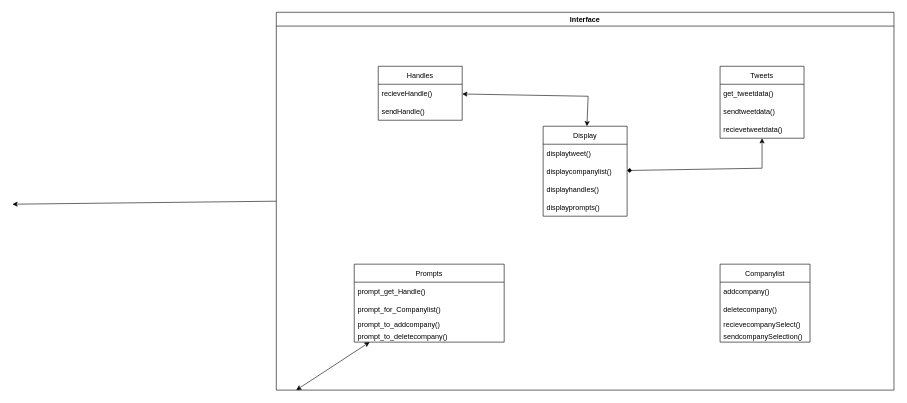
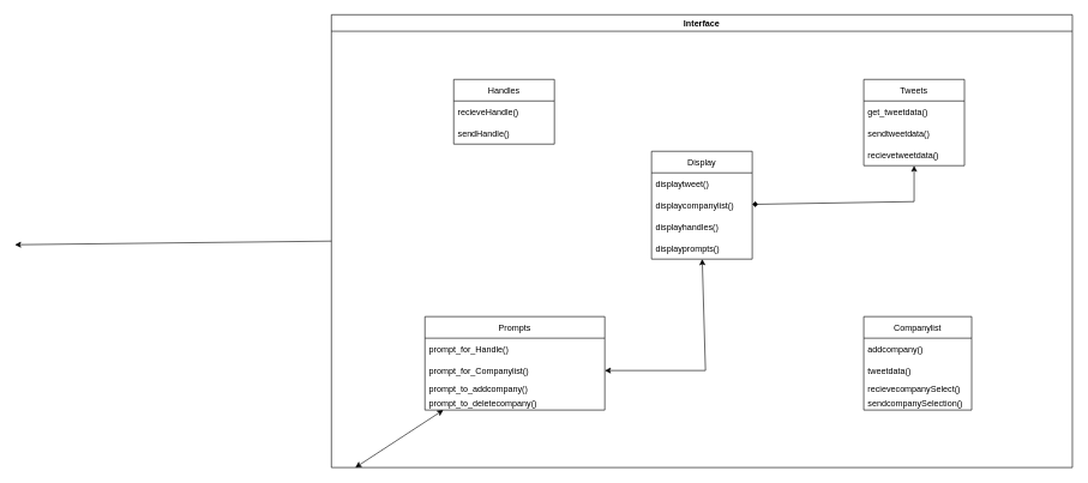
- <mxCell id="25" value="" style="endArrow=classic;startArrow=classic;html=1;rounded=0;" parent="1" source="19" target="2" edge="1"><mxGeometry width="50" height="50" relative="1" as="geometry"><mxPoint x="930" y="170" as="sourcePoint" /><mxPoint x="980" y="120" as="targetPoint" /><Array as="points"><mxPoint x="980" y="160" /></Array></mxGeometry></mxCell>
+ <mxCell id="26" value="" style="endArrow=classic;startArrow=classic;html=1;rounded=0;" parent="1" source="11" target="23" edge="1"><mxGeometry width="50" height="50" relative="1" as="geometry"><mxPoint x="1138" y="553.75" as="sourcePoint" /><mxPoint x="990" y="350" as="targetPoint" /><Array as="points"><mxPoint x="980" y="515" /></Array></mxGeometry></mxCell>
- <mxCell id="10" value="prompt_get_Handle()" style="text;strokeColor=none;fillColor=none;align=left;verticalAlign=middle;spacingLeft=4;spacingRight=4;overflow=hidden;points=[[0,0.5],[1,0.5]];portConstraint=eastwest;rotatable=0;" parent="9" vertex="1"><mxGeometry y="30" width="250" height="30" as="geometry" /></mxCell>
+ <mxCell id="10" value="prompt_for_Handle()" style="text;strokeColor=none;fillColor=none;align=left;verticalAlign=middle;spacingLeft=4;spacingRight=4;overflow=hidden;points=[[0,0.5],[1,0.5]];portConstraint=eastwest;rotatable=0;" parent="9" vertex="1"><mxGeometry y="30" width="250" height="30" as="geometry" /></mxCell>
- <mxCell id="16" value="deletecompany()" style="text;strokeColor=none;fillColor=none;align=left;verticalAlign=middle;spacingLeft=4;spacingRight=4;overflow=hidden;points=[[0,0.5],[1,0.5]];portConstraint=eastwest;rotatable=0;" parent="14" vertex="1"><mxGeometry y="60" width="150" height="30" as="geometry" /></mxCell>
+ <mxCell id="16" value="tweetdata()" style="text;strokeColor=none;fillColor=none;align=left;verticalAlign=middle;spacingLeft=4;spacingRight=4;overflow=hidden;points=[[0,0.5],[1,0.5]];portConstraint=eastwest;rotatable=0;" parent="14" vertex="1"><mxGeometry y="60" width="150" height="30" as="geometry" /></mxCell>
